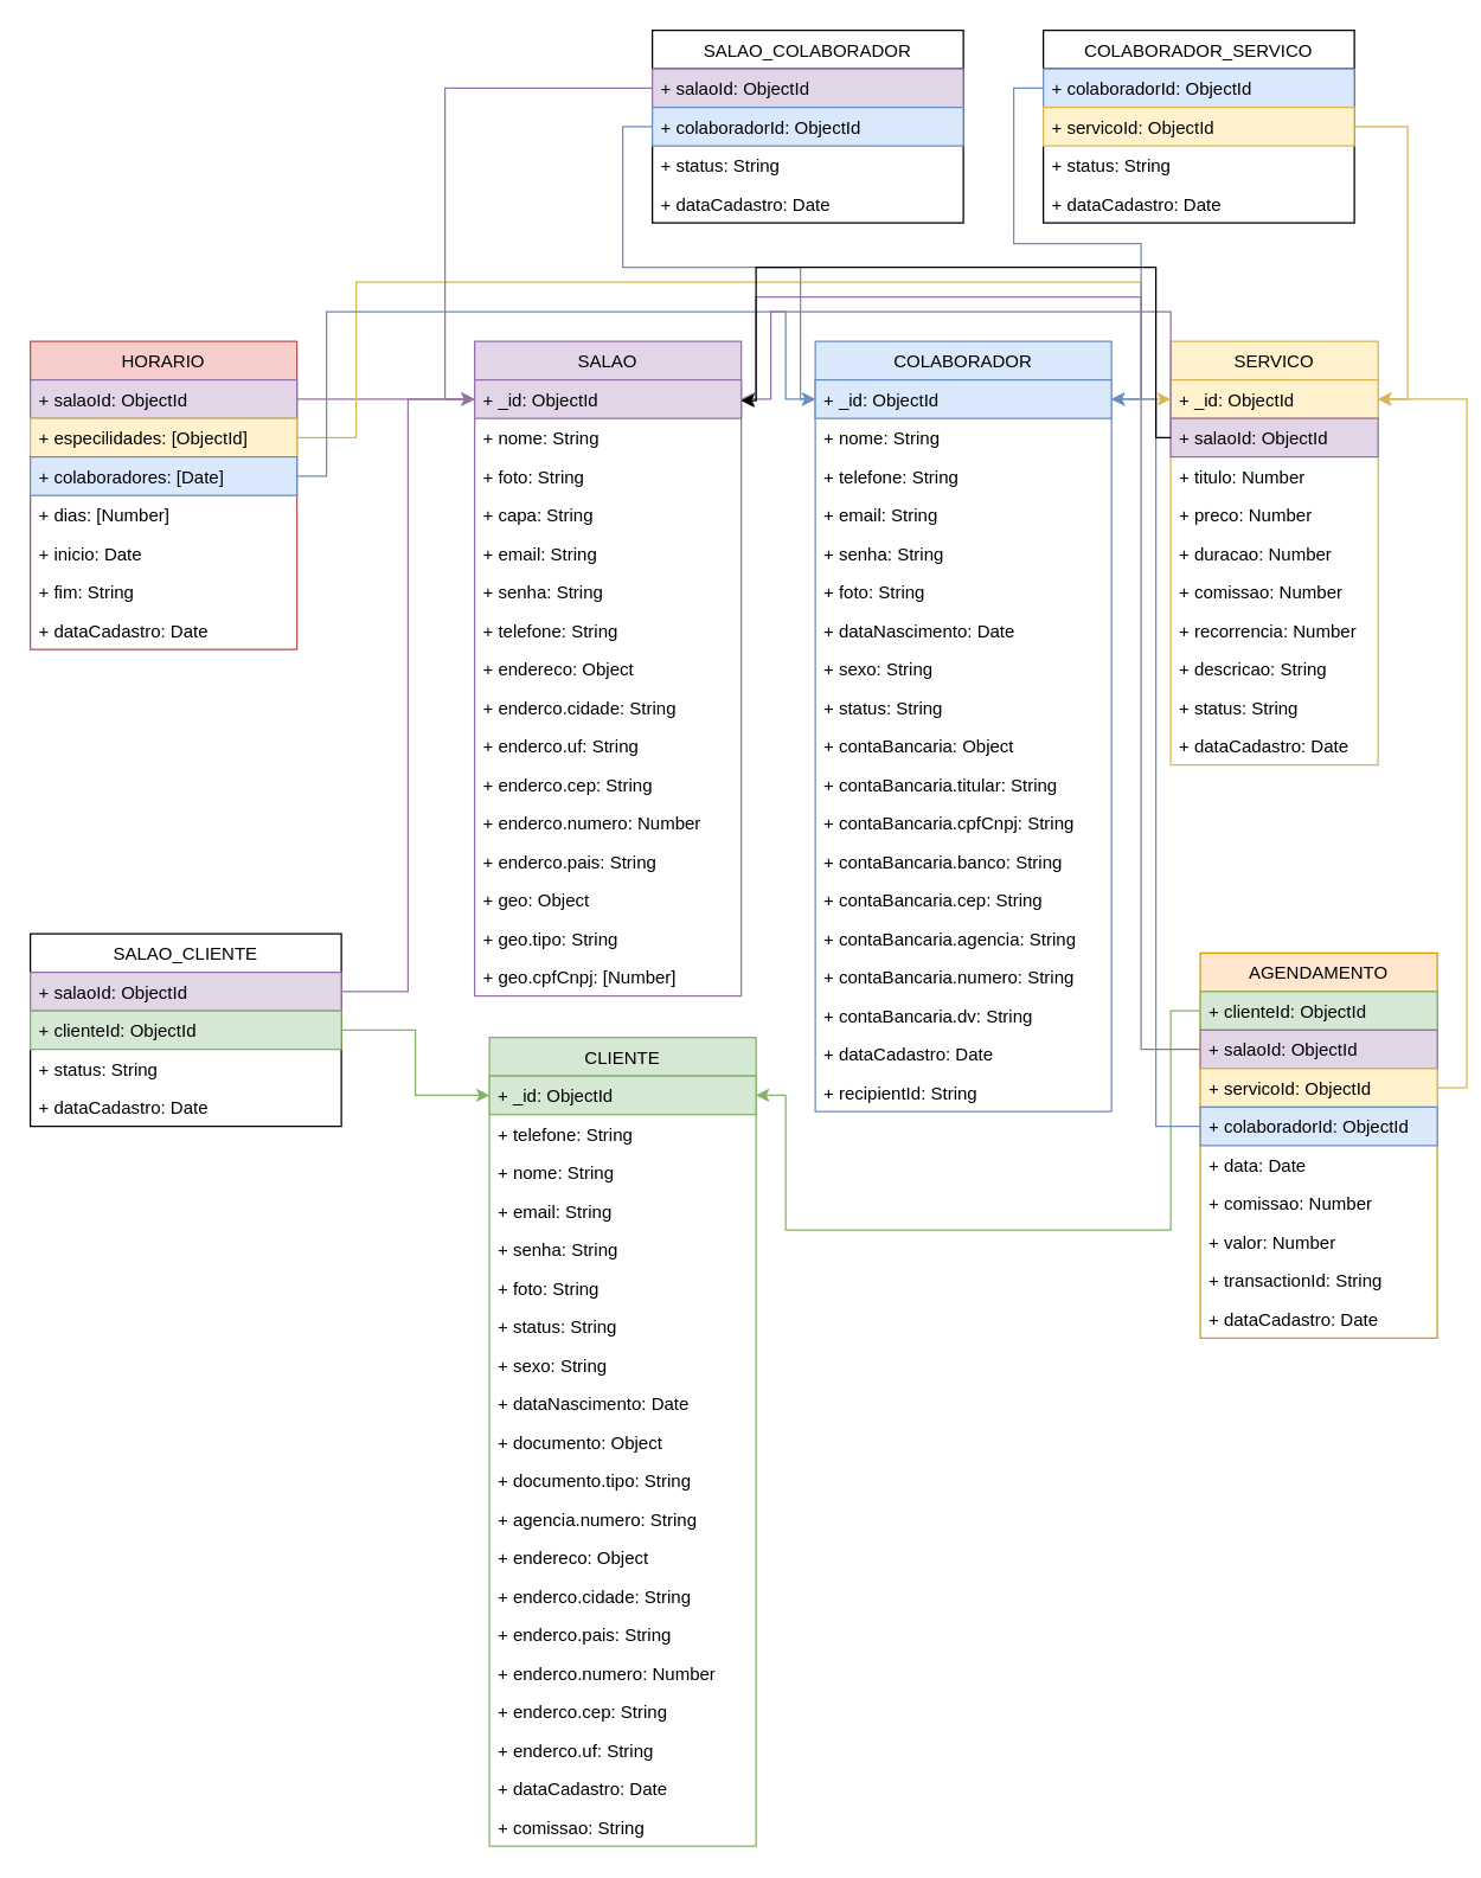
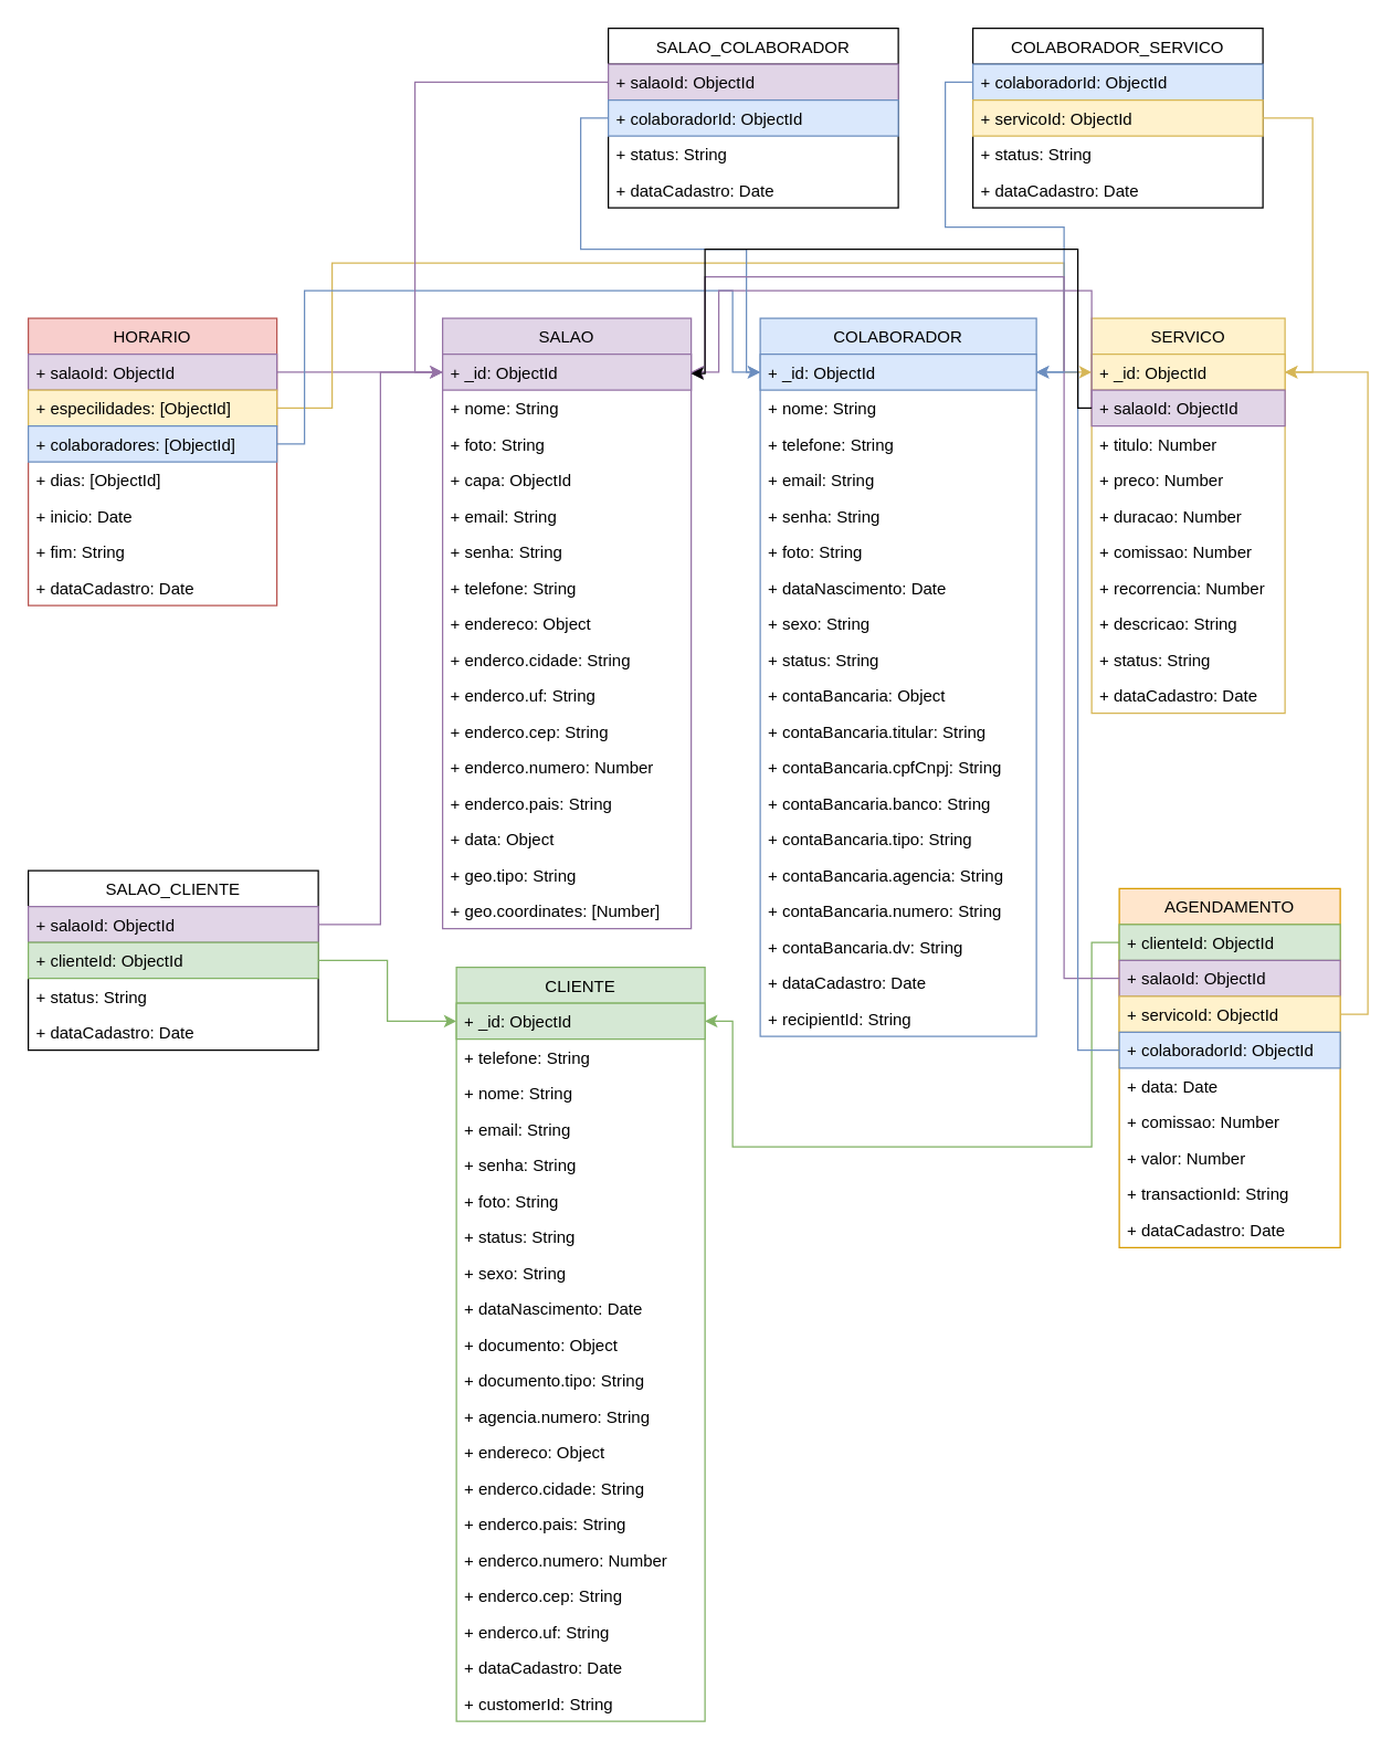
- <mxCell id="53" value="+ colaboradores: [Date]" style="text;strokeColor=#6c8ebf;fillColor=#dae8fc;align=left;verticalAlign=top;spacingLeft=4;spacingRight=4;overflow=hidden;rotatable=0;points=[[0,0.5],[1,0.5]];portConstraint=eastwest;" vertex="1" parent="50"><mxGeometry y="78" width="180" height="26" as="geometry" /></mxCell>
+ <mxCell id="53" value="+ colaboradores: [ObjectId]" style="text;strokeColor=#6c8ebf;fillColor=#dae8fc;align=left;verticalAlign=top;spacingLeft=4;spacingRight=4;overflow=hidden;rotatable=0;points=[[0,0.5],[1,0.5]];portConstraint=eastwest;" vertex="1" parent="50"><mxGeometry y="78" width="180" height="26" as="geometry" /></mxCell>
- <mxCell id="54" value="+ dias: [Number]" style="text;strokeColor=none;fillColor=none;align=left;verticalAlign=top;spacingLeft=4;spacingRight=4;overflow=hidden;rotatable=0;points=[[0,0.5],[1,0.5]];portConstraint=eastwest;" vertex="1" parent="50"><mxGeometry y="104" width="180" height="26" as="geometry" /></mxCell>
+ <mxCell id="54" value="+ dias: [ObjectId]" style="text;strokeColor=none;fillColor=none;align=left;verticalAlign=top;spacingLeft=4;spacingRight=4;overflow=hidden;rotatable=0;points=[[0,0.5],[1,0.5]];portConstraint=eastwest;" vertex="1" parent="50"><mxGeometry y="104" width="180" height="26" as="geometry" /></mxCell>
- <mxCell id="6" value="+ capa: String" style="text;strokeColor=none;fillColor=none;align=left;verticalAlign=top;spacingLeft=4;spacingRight=4;overflow=hidden;rotatable=0;points=[[0,0.5],[1,0.5]];portConstraint=eastwest;" vertex="1" parent="2"><mxGeometry y="104" width="180" height="26" as="geometry" /></mxCell>
+ <mxCell id="6" value="+ capa: ObjectId" style="text;strokeColor=none;fillColor=none;align=left;verticalAlign=top;spacingLeft=4;spacingRight=4;overflow=hidden;rotatable=0;points=[[0,0.5],[1,0.5]];portConstraint=eastwest;" vertex="1" parent="2"><mxGeometry y="104" width="180" height="26" as="geometry" /></mxCell>
- <mxCell id="16" value="+ geo: Object" style="text;strokeColor=none;fillColor=none;align=left;verticalAlign=top;spacingLeft=4;spacingRight=4;overflow=hidden;rotatable=0;points=[[0,0.5],[1,0.5]];portConstraint=eastwest;" vertex="1" parent="2"><mxGeometry y="364" width="180" height="26" as="geometry" /></mxCell>
+ <mxCell id="16" value="+ data: Object" style="text;strokeColor=none;fillColor=none;align=left;verticalAlign=top;spacingLeft=4;spacingRight=4;overflow=hidden;rotatable=0;points=[[0,0.5],[1,0.5]];portConstraint=eastwest;" vertex="1" parent="2"><mxGeometry y="364" width="180" height="26" as="geometry" /></mxCell>
- <mxCell id="33" value="+ contaBancaria.cep: String" style="text;strokeColor=none;fillColor=none;align=left;verticalAlign=top;spacingLeft=4;spacingRight=4;overflow=hidden;rotatable=0;points=[[0,0.5],[1,0.5]];portConstraint=eastwest;" vertex="1" parent="19"><mxGeometry y="364" width="200" height="26" as="geometry" /></mxCell>
+ <mxCell id="33" value="+ contaBancaria.tipo: String" style="text;strokeColor=none;fillColor=none;align=left;verticalAlign=top;spacingLeft=4;spacingRight=4;overflow=hidden;rotatable=0;points=[[0,0.5],[1,0.5]];portConstraint=eastwest;" vertex="1" parent="19"><mxGeometry y="364" width="200" height="26" as="geometry" /></mxCell>
- <mxCell id="18" value="+ geo.cpfCnpj: [Number]" style="text;strokeColor=none;fillColor=none;align=left;verticalAlign=top;spacingLeft=4;spacingRight=4;overflow=hidden;rotatable=0;points=[[0,0.5],[1,0.5]];portConstraint=eastwest;" vertex="1" parent="2"><mxGeometry y="416" width="180" height="26" as="geometry" /></mxCell>
+ <mxCell id="18" value="+ geo.coordinates: [Number]" style="text;strokeColor=none;fillColor=none;align=left;verticalAlign=top;spacingLeft=4;spacingRight=4;overflow=hidden;rotatable=0;points=[[0,0.5],[1,0.5]];portConstraint=eastwest;" vertex="1" parent="2"><mxGeometry y="416" width="180" height="26" as="geometry" /></mxCell>
- <mxCell id="96" value="+ comissao: String" style="text;strokeColor=none;fillColor=none;align=left;verticalAlign=top;spacingLeft=4;spacingRight=4;overflow=hidden;rotatable=0;points=[[0,0.5],[1,0.5]];portConstraint=eastwest;" vertex="1" parent="76"><mxGeometry y="520" width="180" height="26" as="geometry" /></mxCell>
+ <mxCell id="96" value="+ customerId: String" style="text;strokeColor=none;fillColor=none;align=left;verticalAlign=top;spacingLeft=4;spacingRight=4;overflow=hidden;rotatable=0;points=[[0,0.5],[1,0.5]];portConstraint=eastwest;" vertex="1" parent="76"><mxGeometry y="520" width="180" height="26" as="geometry" /></mxCell>
